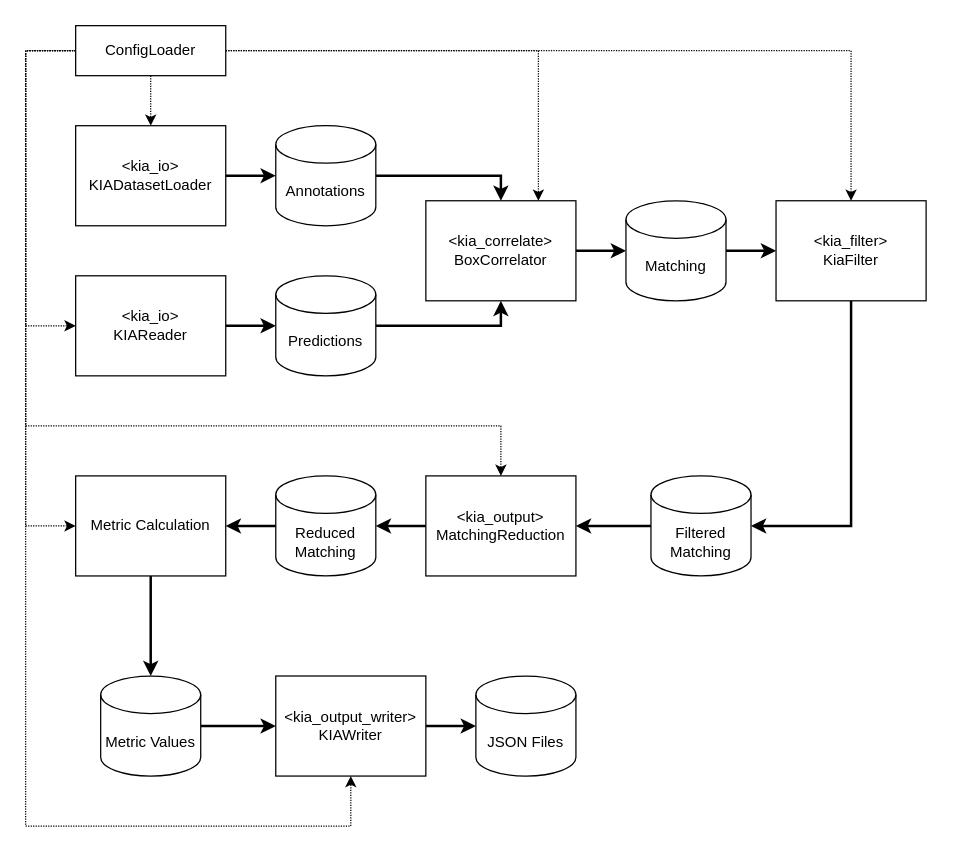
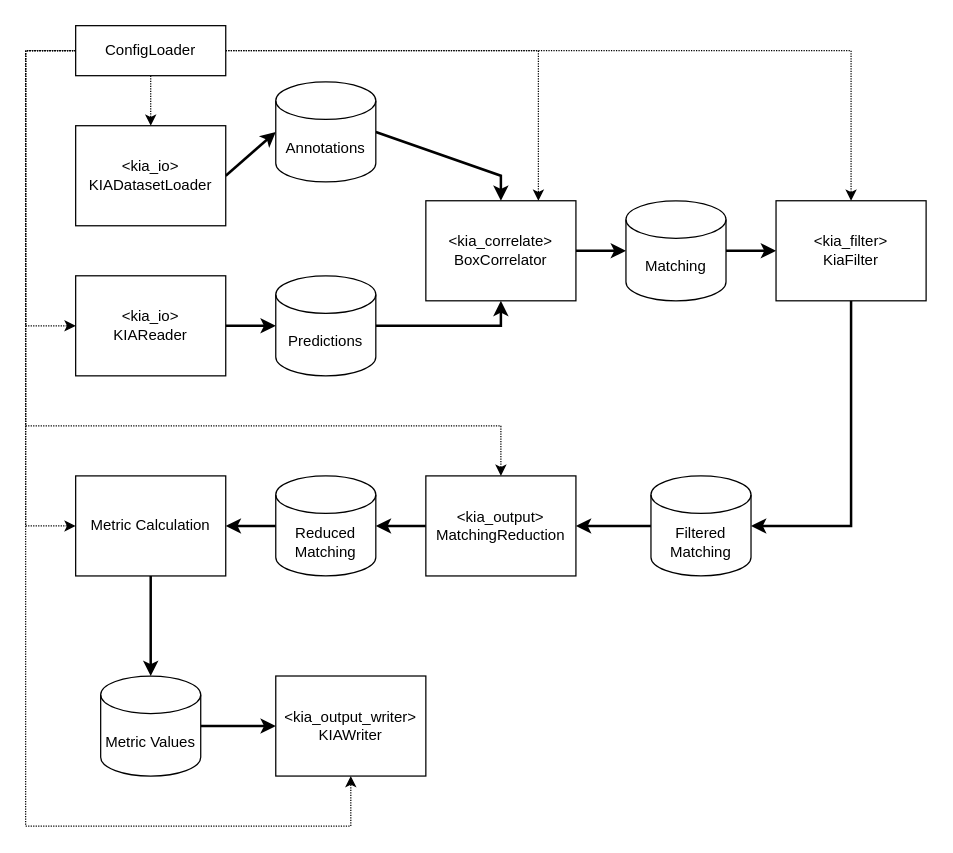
- <mxCell id="15" value="Annotations" style="shape=cylinder3;whiteSpace=wrap;html=1;boundedLbl=1;backgroundOutline=1;size=15;" parent="1" vertex="1"><mxGeometry x="220" y="100" width="80" height="80" as="geometry" /></mxCell>
+ <mxCell id="15" value="Annotations" style="shape=cylinder3;whiteSpace=wrap;html=1;boundedLbl=1;backgroundOutline=1;size=15;" parent="1" vertex="1"><mxGeometry x="220" y="65" width="80" height="80" as="geometry" /></mxCell>
- <mxCell id="34" style="edgeStyle=none;rounded=0;html=1;exitX=1;exitY=0.5;exitDx=0;exitDy=0;entryX=0;entryY=0.5;entryDx=0;entryDy=0;entryPerimeter=0;strokeWidth=2;" parent="1" source="35" target="36" edge="1"><mxGeometry relative="1" as="geometry" /></mxCell>
- <mxCell id="36" value="JSON Files" style="shape=cylinder3;whiteSpace=wrap;html=1;boundedLbl=1;backgroundOutline=1;size=15;" parent="1" vertex="1"><mxGeometry x="380" y="540" width="80" height="80" as="geometry" /></mxCell>
